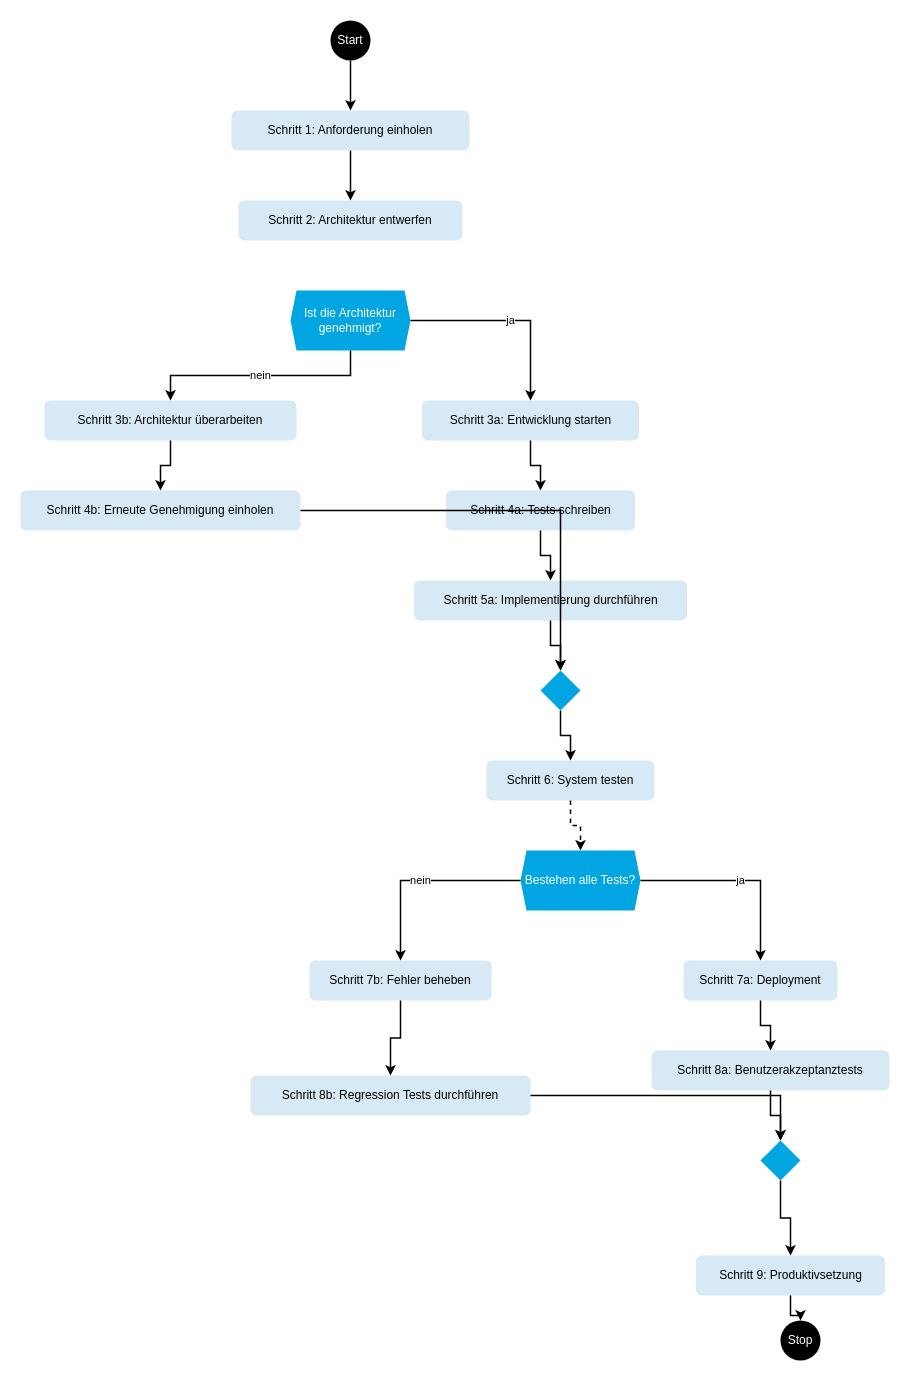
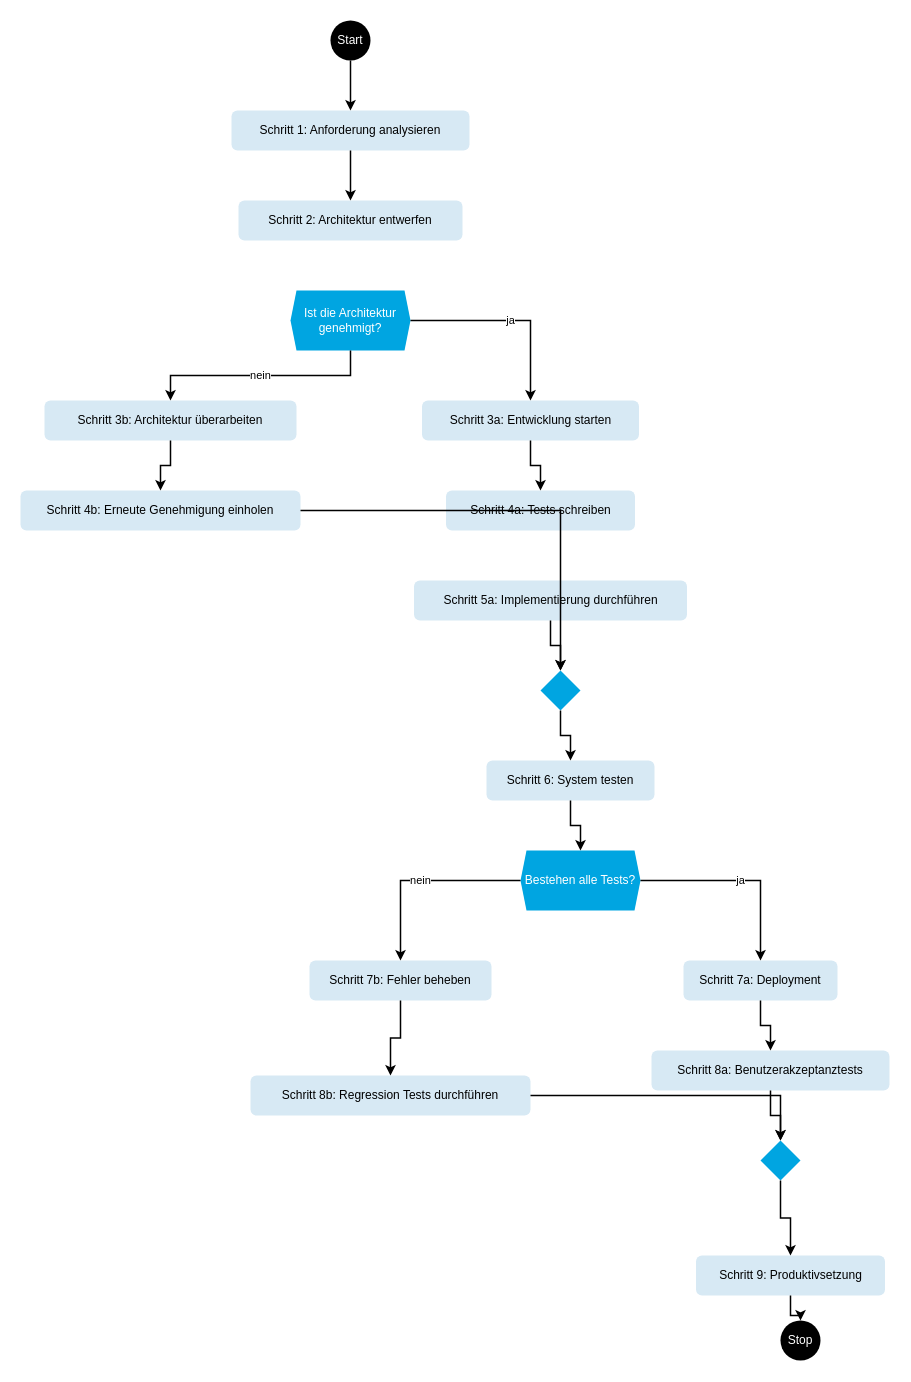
- <mxCell id="4" value="Schritt 1: Anforderung einholen" style="rounded=1;whiteSpace=wrap;html=1;fillColor=#D7E9F4;strokeColor=none;" vertex="1" parent="1"><mxGeometry x="231" y="110" width="238" height="40" as="geometry" /></mxCell>
+ <mxCell id="4" value="Schritt 1: Anforderung analysieren" style="rounded=1;whiteSpace=wrap;html=1;fillColor=#D7E9F4;strokeColor=none;" vertex="1" parent="1"><mxGeometry x="231" y="110" width="238" height="40" as="geometry" /></mxCell>
- <mxCell id="25" value="" style="edgeStyle=orthogonalEdgeStyle;rounded=0;orthogonalLoop=1;jettySize=auto;html=1;strokeWidth=1.5;strokeColor=#000000;" edge="1" parent="1" source="8" target="9"><mxGeometry relative="1" as="geometry" /></mxCell>
- <mxCell id="31" value="" style="edgeStyle=orthogonalEdgeStyle;rounded=0;orthogonalLoop=1;jettySize=auto;html=1;strokeWidth=1.5;strokeColor=#000000;dashed=1;" edge="1" parent="1" source="13" target="14"><mxGeometry relative="1" as="geometry" /></mxCell>
+ <mxCell id="31" value="" style="edgeStyle=orthogonalEdgeStyle;rounded=0;orthogonalLoop=1;jettySize=auto;html=1;strokeWidth=1.5;strokeColor=#000000;" edge="1" parent="1" source="13" target="14"><mxGeometry relative="1" as="geometry" /></mxCell>
